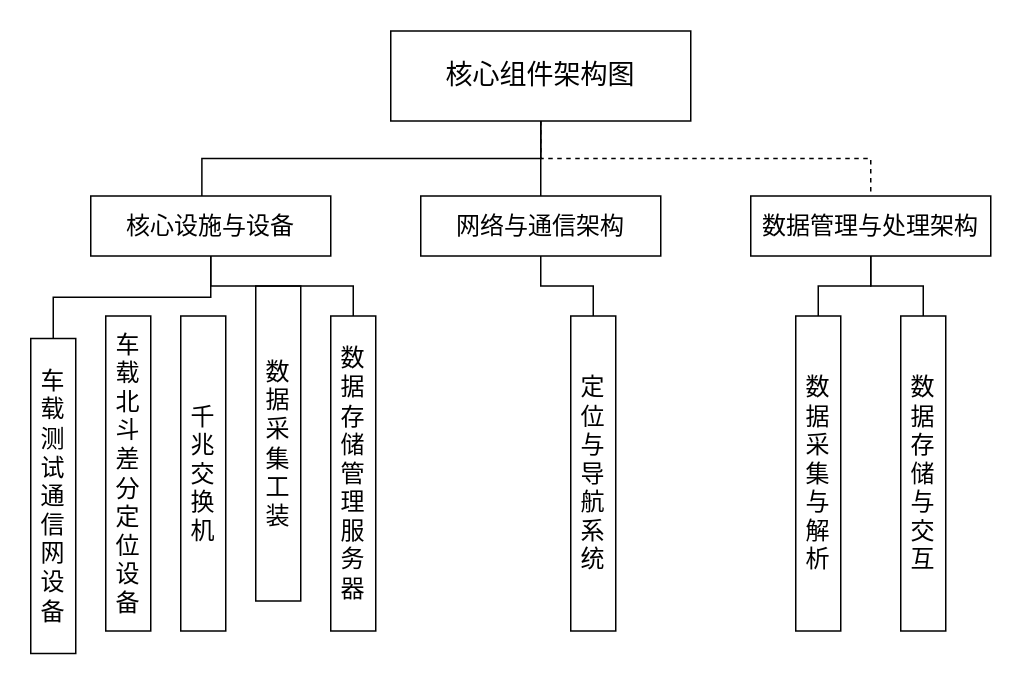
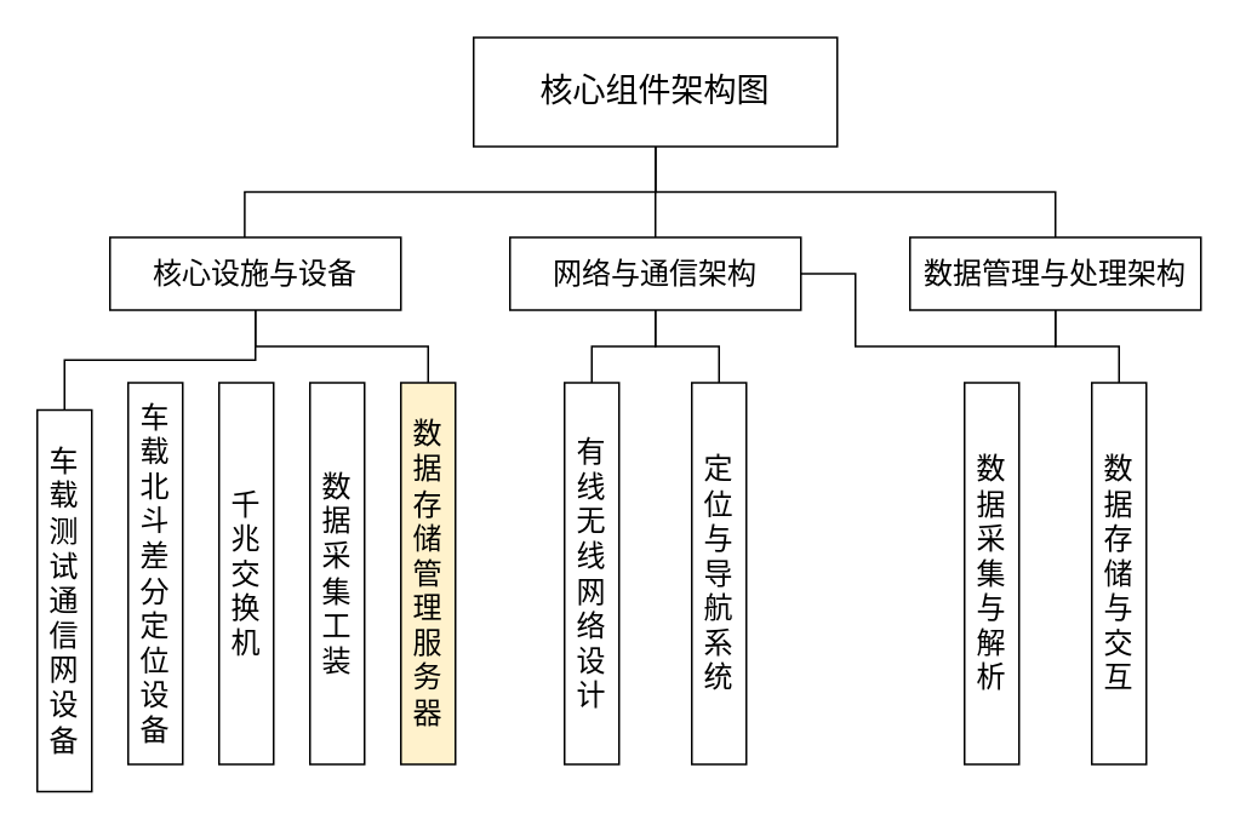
- <mxCell id="16" value="" style="edgeStyle=orthogonalEdgeStyle;rounded=0;orthogonalLoop=1;jettySize=auto;html=1;endArrow=none;endFill=0;exitX=0.5;exitY=1;exitDx=0;exitDy=0;entryX=0.5;entryY=0;entryDx=0;entryDy=0;dashed=1;" edge="1" parent="1" source="3" target="6"><mxGeometry relative="1" as="geometry"><mxPoint x="370" y="90" as="sourcePoint" /><mxPoint x="370" y="140" as="targetPoint" /></mxGeometry></mxCell>
+ <mxCell id="16" value="" style="edgeStyle=orthogonalEdgeStyle;rounded=0;orthogonalLoop=1;jettySize=auto;html=1;endArrow=none;endFill=0;exitX=0.5;exitY=1;exitDx=0;exitDy=0;entryX=0.5;entryY=0;entryDx=0;entryDy=0;" edge="1" parent="1" source="3" target="6"><mxGeometry relative="1" as="geometry"><mxPoint x="370" y="90" as="sourcePoint" /><mxPoint x="370" y="140" as="targetPoint" /></mxGeometry></mxCell>
+ <mxCell id="18" value="" style="edgeStyle=orthogonalEdgeStyle;rounded=0;orthogonalLoop=1;jettySize=auto;html=1;endArrow=none;endFill=0;entryX=0.5;entryY=0;entryDx=0;entryDy=0;exitX=0.5;exitY=1;exitDx=0;exitDy=0;" edge="1" parent="1" source="5" target="12"><mxGeometry relative="1" as="geometry"><mxPoint x="390" y="110" as="sourcePoint" /><mxPoint x="390" y="160" as="targetPoint" /></mxGeometry></mxCell>
- <mxCell id="23" value="" style="edgeStyle=orthogonalEdgeStyle;rounded=0;orthogonalLoop=1;jettySize=auto;html=1;endArrow=none;endFill=0;entryX=0.5;entryY=0;entryDx=0;entryDy=0;exitX=0.5;exitY=1;exitDx=0;exitDy=0;" edge="1" parent="1" source="6" target="14"><mxGeometry relative="1" as="geometry"><mxPoint x="440" y="160" as="sourcePoint" /><mxPoint x="440" y="210" as="targetPoint" /></mxGeometry></mxCell>
+ <mxCell id="23" value="" style="edgeStyle=orthogonalEdgeStyle;rounded=0;orthogonalLoop=1;jettySize=auto;html=1;endArrow=none;endFill=0;exitX=0.5;exitY=1;exitDx=0;exitDy=0;" edge="1" parent="1" source="6" target="5"><mxGeometry relative="1" as="geometry"><mxPoint x="440" y="160" as="sourcePoint" /><mxPoint x="440" y="210" as="targetPoint" /></mxGeometry></mxCell>
- <mxCell id="10" value="&lt;span style=&quot;font-size: 16px;&quot;&gt;数据采集工装&lt;/span&gt;" style="rounded=0;whiteSpace=wrap;html=1;" vertex="1" parent="1"><mxGeometry x="170" y="190" width="30" height="210" as="geometry" /></mxCell>
+ <mxCell id="10" value="&lt;span style=&quot;font-size: 16px;&quot;&gt;数据采集工装&lt;/span&gt;" style="rounded=0;whiteSpace=wrap;html=1;" vertex="1" parent="1"><mxGeometry x="170" y="210" width="30" height="210" as="geometry" /></mxCell>
- <mxCell id="11" value="&lt;span style=&quot;font-size: 16px;&quot;&gt;数据存储管理服务器&lt;/span&gt;" style="rounded=0;whiteSpace=wrap;html=1;" vertex="1" parent="1"><mxGeometry x="220" y="210" width="30" height="210" as="geometry" /></mxCell>
+ <mxCell id="11" value="&lt;span style=&quot;font-size: 16px;&quot;&gt;数据存储管理服务器&lt;/span&gt;" style="rounded=0;whiteSpace=wrap;html=1;fillColor=#fff2cc;" vertex="1" parent="1"><mxGeometry x="220" y="210" width="30" height="210" as="geometry" /></mxCell>
+ <mxCell id="12" value="&lt;span style=&quot;font-size: 16px;&quot;&gt;有线无线网络设计&lt;/span&gt;" style="rounded=0;whiteSpace=wrap;html=1;" vertex="1" parent="1"><mxGeometry x="310" y="210" width="30" height="210" as="geometry" /></mxCell>
